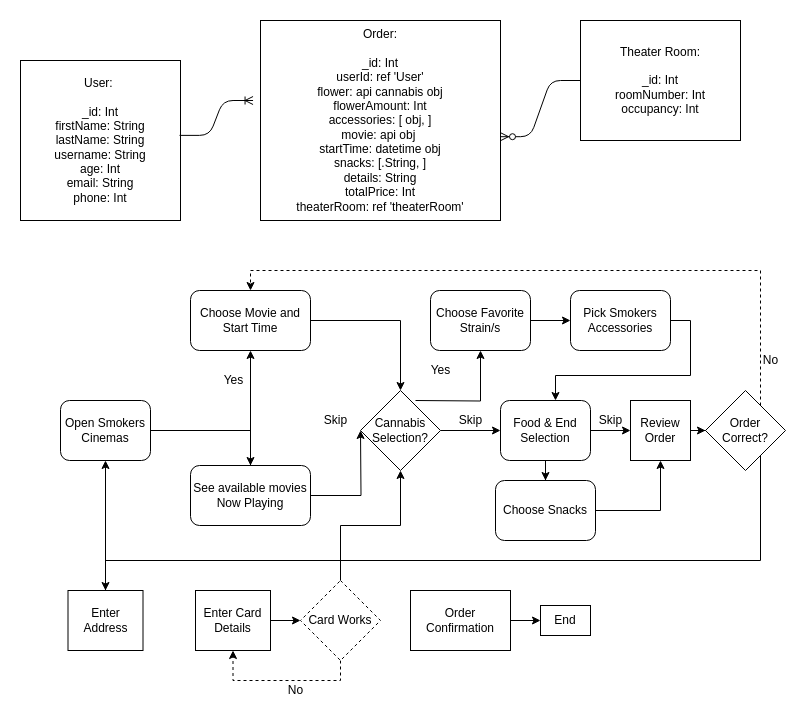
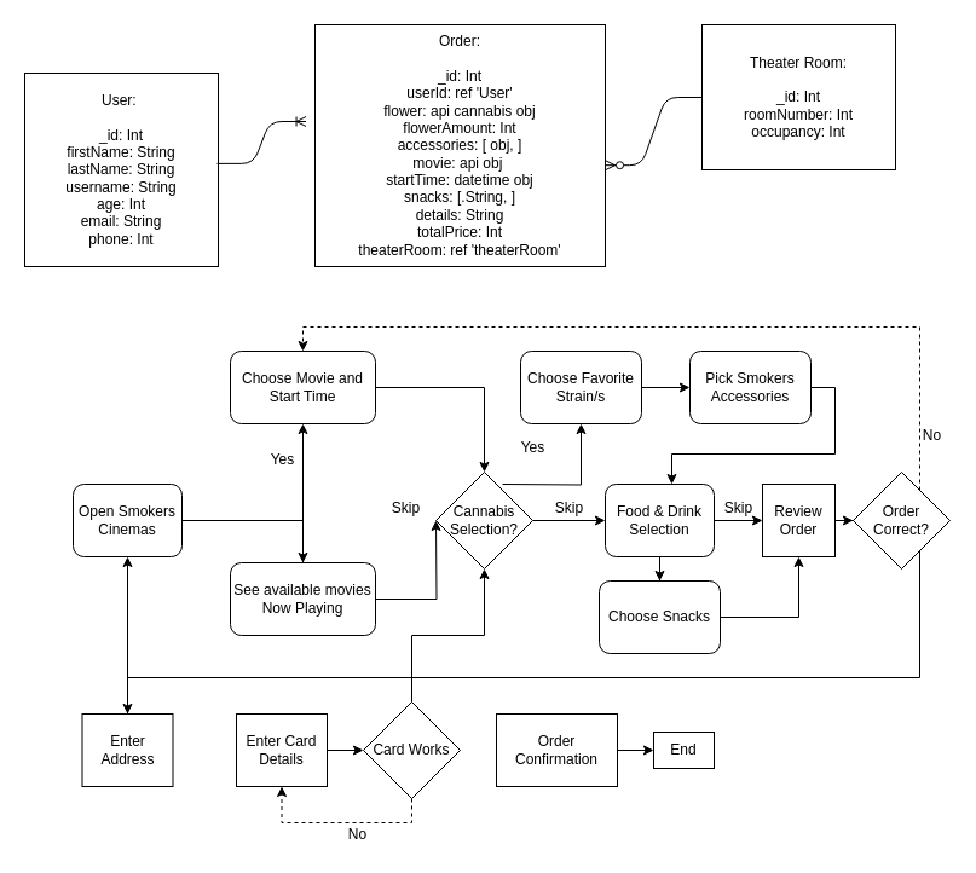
- <mxCell id="18" value="Food &amp;amp; End Selection" style="rounded=1;whiteSpace=wrap;html=1;" parent="1" vertex="1"><mxGeometry x="500" y="400" width="90" height="60" as="geometry" /></mxCell>
+ <mxCell id="18" value="Food &amp;amp; Drink Selection" style="rounded=1;whiteSpace=wrap;html=1;" parent="1" vertex="1"><mxGeometry x="500" y="400" width="90" height="60" as="geometry" /></mxCell>
- <mxCell id="40" value="Card Works" style="rhombus;whiteSpace=wrap;html=1;rounded=0;dashed=1;" parent="1" vertex="1"><mxGeometry x="300" y="580" width="80" height="80" as="geometry" /></mxCell>
+ <mxCell id="40" value="Card Works" style="rhombus;whiteSpace=wrap;html=1;rounded=0;" parent="1" vertex="1"><mxGeometry x="300" y="580" width="80" height="80" as="geometry" /></mxCell>
